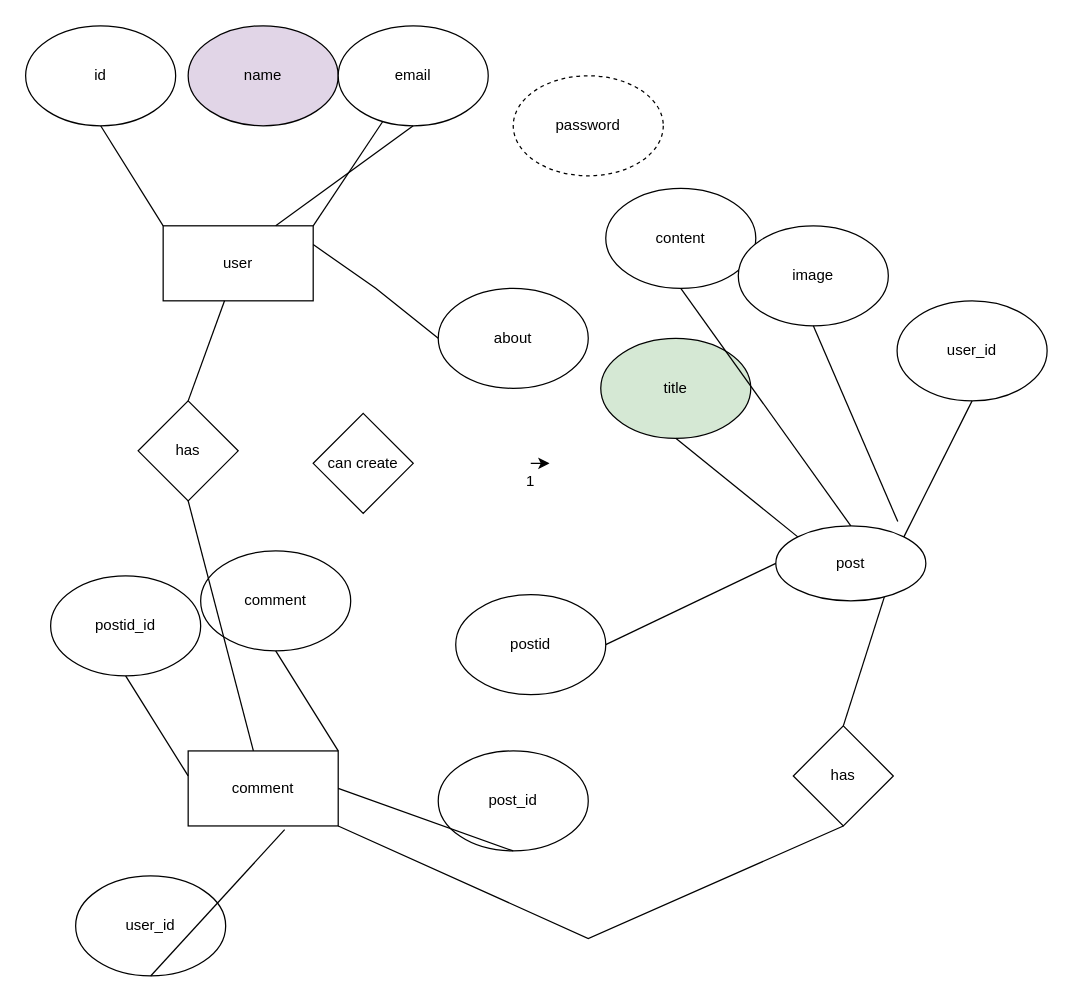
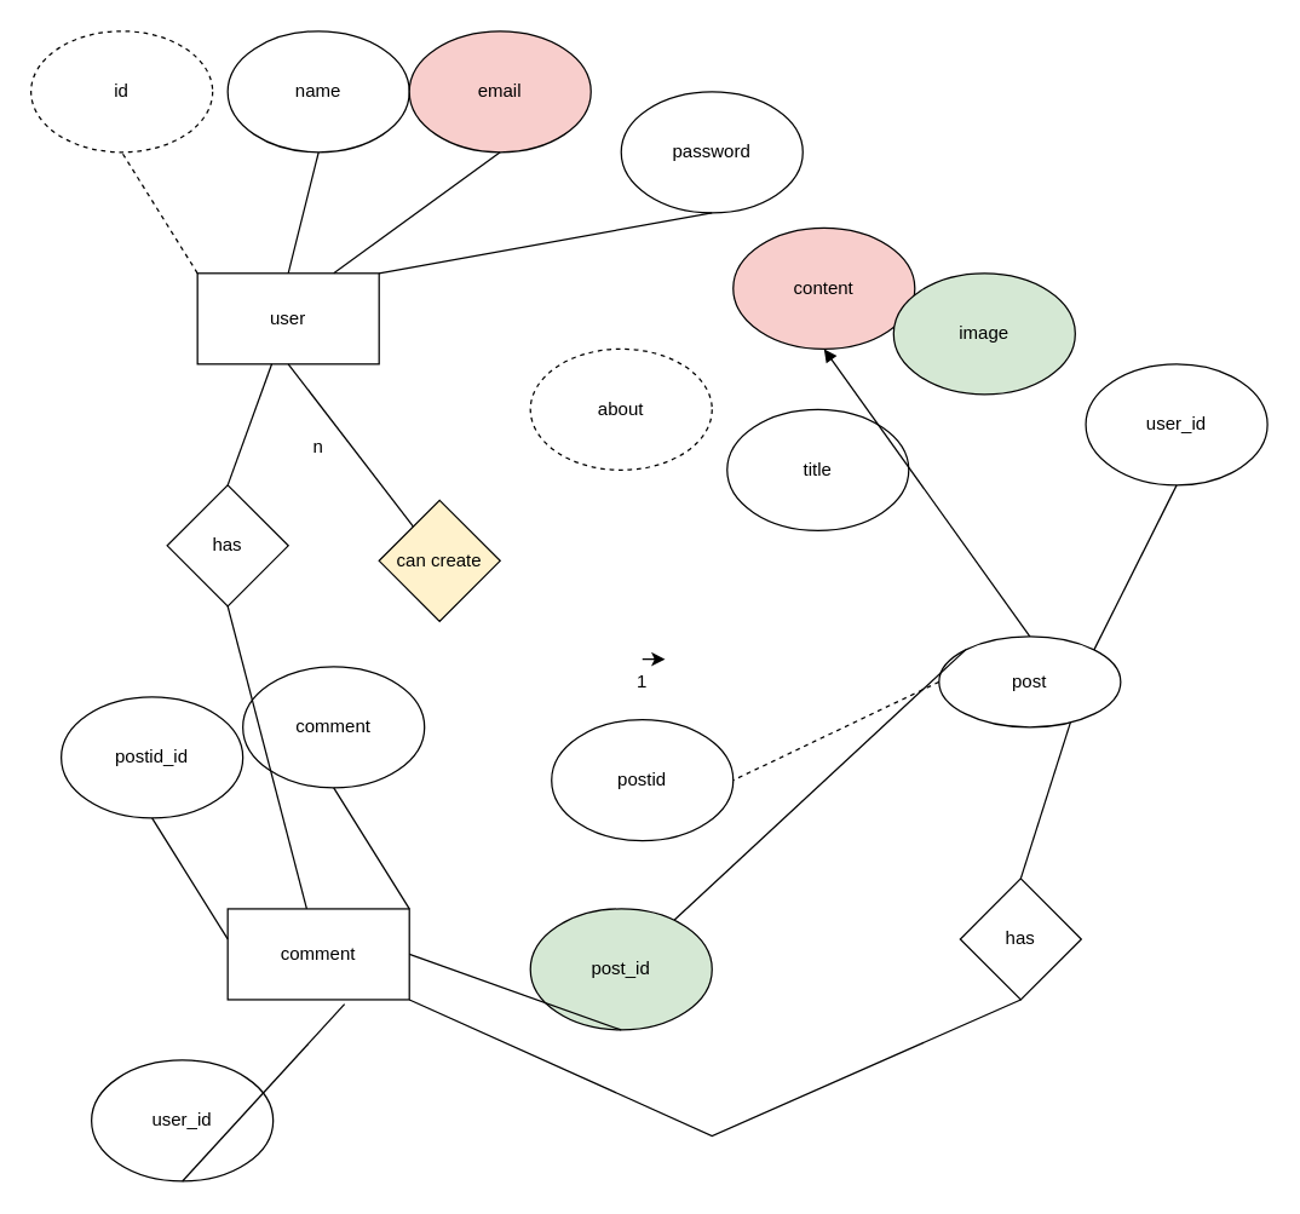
- <mxCell id="3" value="id" style="ellipse;whiteSpace=wrap;html=1;" vertex="1" parent="1"><mxGeometry x="20" y="20" width="120" height="80" as="geometry" /></mxCell>
+ <mxCell id="3" value="id" style="ellipse;whiteSpace=wrap;html=1;dashed=1;" vertex="1" parent="1"><mxGeometry x="20" y="20" width="120" height="80" as="geometry" /></mxCell>
- <mxCell id="5" value="name" style="ellipse;whiteSpace=wrap;html=1;fillColor=#e1d5e7;" vertex="1" parent="1"><mxGeometry x="150" y="20" width="120" height="80" as="geometry" /></mxCell>
+ <mxCell id="5" value="name" style="ellipse;whiteSpace=wrap;html=1;" vertex="1" parent="1"><mxGeometry x="150" y="20" width="120" height="80" as="geometry" /></mxCell>
- <mxCell id="11" value="email" style="ellipse;whiteSpace=wrap;html=1;" vertex="1" parent="1"><mxGeometry x="270" y="20" width="120" height="80" as="geometry" /></mxCell>
+ <mxCell id="11" value="email" style="ellipse;whiteSpace=wrap;html=1;fillColor=#f8cecc;" vertex="1" parent="1"><mxGeometry x="270" y="20" width="120" height="80" as="geometry" /></mxCell>
- <mxCell id="9" value="password" style="ellipse;whiteSpace=wrap;html=1;dashed=1;" vertex="1" parent="1"><mxGeometry x="410" y="60" width="120" height="80" as="geometry" /></mxCell>
+ <mxCell id="9" value="password" style="ellipse;whiteSpace=wrap;html=1;" vertex="1" parent="1"><mxGeometry x="410" y="60" width="120" height="80" as="geometry" /></mxCell>
- <mxCell id="4" value="" style="endArrow=none;html=1;rounded=0;exitX=0;exitY=0;exitDx=0;exitDy=0;entryX=0.5;entryY=1;entryDx=0;entryDy=0;" edge="1" parent="1" source="2" target="3"><mxGeometry width="50" height="50" relative="1" as="geometry"><mxPoint x="70" y="140" as="sourcePoint" /><mxPoint x="120" y="90" as="targetPoint" /></mxGeometry></mxCell>
+ <mxCell id="4" value="" style="endArrow=none;html=1;rounded=0;exitX=0;exitY=0;exitDx=0;exitDy=0;entryX=0.5;entryY=1;entryDx=0;entryDy=0;dashed=1;" edge="1" parent="1" source="2" target="3"><mxGeometry width="50" height="50" relative="1" as="geometry"><mxPoint x="70" y="140" as="sourcePoint" /><mxPoint x="120" y="90" as="targetPoint" /></mxGeometry></mxCell>
+ <mxCell id="6" value="" style="endArrow=none;html=1;rounded=0;exitX=0.5;exitY=0;exitDx=0;exitDy=0;entryX=0.5;entryY=1;entryDx=0;entryDy=0;" edge="1" parent="1" target="5" source="2"><mxGeometry width="50" height="50" relative="1" as="geometry"><mxPoint x="260" y="180" as="sourcePoint" /><mxPoint x="250" y="90" as="targetPoint" /><Array as="points" /></mxGeometry></mxCell>
- <mxCell id="10" value="" style="endArrow=none;html=1;rounded=0;exitX=1;exitY=0;exitDx=0;exitDy=0;" edge="1" parent="1" target="11" source="2"><mxGeometry width="50" height="50" relative="1" as="geometry"><mxPoint x="260" y="170" as="sourcePoint" /><mxPoint x="160" y="130" as="targetPoint" /></mxGeometry></mxCell>
+ <mxCell id="10" value="" style="endArrow=none;html=1;rounded=0;entryX=0.5;entryY=1;entryDx=0;entryDy=0;exitX=1;exitY=0;exitDx=0;exitDy=0;" edge="1" parent="1" target="9" source="2"><mxGeometry width="50" height="50" relative="1" as="geometry"><mxPoint x="260" y="170" as="sourcePoint" /><mxPoint x="160" y="130" as="targetPoint" /></mxGeometry></mxCell>
- <mxCell id="18" value="content" style="ellipse;whiteSpace=wrap;html=1;" vertex="1" parent="1"><mxGeometry x="484" y="150" width="120" height="80" as="geometry" /></mxCell>
+ <mxCell id="18" value="content" style="ellipse;whiteSpace=wrap;html=1;fillColor=#f8cecc;" vertex="1" parent="1"><mxGeometry x="484" y="150" width="120" height="80" as="geometry" /></mxCell>
- <mxCell id="20" value="image" style="ellipse;whiteSpace=wrap;html=1;" vertex="1" parent="1"><mxGeometry x="590" y="180" width="120" height="80" as="geometry" /></mxCell>
+ <mxCell id="20" value="image" style="ellipse;whiteSpace=wrap;html=1;fillColor=#d5e8d4;" vertex="1" parent="1"><mxGeometry x="590" y="180" width="120" height="80" as="geometry" /></mxCell>
- <mxCell id="8" value="" style="endArrow=none;html=1;rounded=0;exitX=1;exitY=0.25;exitDx=0;exitDy=0;entryX=0;entryY=0.5;entryDx=0;entryDy=0;" edge="1" parent="1" target="7" source="2"><mxGeometry width="50" height="50" relative="1" as="geometry"><mxPoint x="160" y="210" as="sourcePoint" /><mxPoint x="150" y="120" as="targetPoint" /><Array as="points"><mxPoint x="300" y="230" /></Array></mxGeometry></mxCell>
- <mxCell id="19" value="" style="endArrow=none;html=1;rounded=0;exitX=0.5;exitY=0;exitDx=0;exitDy=0;entryX=0.5;entryY=1;entryDx=0;entryDy=0;" edge="1" parent="1" target="18" source="13"><mxGeometry width="50" height="50" relative="1" as="geometry"><mxPoint x="210" y="260" as="sourcePoint" /><mxPoint x="200" y="170" as="targetPoint" /></mxGeometry></mxCell>
+ <mxCell id="19" value="" style="endArrow=block;html=1;rounded=0;exitX=0.5;exitY=0;exitDx=0;exitDy=0;entryX=0.5;entryY=1;entryDx=0;entryDy=0;" edge="1" parent="1" target="18" source="13"><mxGeometry width="50" height="50" relative="1" as="geometry"><mxPoint x="210" y="260" as="sourcePoint" /><mxPoint x="200" y="170" as="targetPoint" /></mxGeometry></mxCell>
- <mxCell id="7" value="about" style="ellipse;whiteSpace=wrap;html=1;" vertex="1" parent="1"><mxGeometry x="350" y="230" width="120" height="80" as="geometry" /></mxCell>
+ <mxCell id="7" value="about" style="ellipse;whiteSpace=wrap;html=1;dashed=1;" vertex="1" parent="1"><mxGeometry x="350" y="230" width="120" height="80" as="geometry" /></mxCell>
+ <mxCell id="25" value="" style="endArrow=none;html=1;rounded=0;entryX=0.5;entryY=1;entryDx=0;entryDy=0;" edge="1" parent="1" source="24" target="2"><mxGeometry width="50" height="50" relative="1" as="geometry"><mxPoint x="170" y="350" as="sourcePoint" /><mxPoint x="220" y="300" as="targetPoint" /></mxGeometry></mxCell>
+ <mxCell id="26" value="n" style="text;html=1;strokeColor=none;fillColor=none;align=center;verticalAlign=middle;whiteSpace=wrap;rounded=0;" vertex="1" parent="1"><mxGeometry x="180" y="280" width="60" height="30" as="geometry" /></mxCell>
- <mxCell id="16" value="title" style="ellipse;whiteSpace=wrap;html=1;fillColor=#d5e8d4;" vertex="1" parent="1"><mxGeometry x="480" y="270" width="120" height="80" as="geometry" /></mxCell>
+ <mxCell id="16" value="title" style="ellipse;whiteSpace=wrap;html=1;" vertex="1" parent="1"><mxGeometry x="480" y="270" width="120" height="80" as="geometry" /></mxCell>
- <mxCell id="21" value="" style="endArrow=none;html=1;rounded=0;exitX=0.813;exitY=-0.057;exitDx=0;exitDy=0;entryX=0.5;entryY=1;entryDx=0;entryDy=0;exitPerimeter=0;" edge="1" parent="1" target="20" source="13"><mxGeometry width="50" height="50" relative="1" as="geometry"><mxPoint x="220" y="270" as="sourcePoint" /><mxPoint x="210" y="180" as="targetPoint" /></mxGeometry></mxCell>
- <mxCell id="24" value="can create" style="rhombus;whiteSpace=wrap;html=1;" vertex="1" parent="1"><mxGeometry x="250" y="330" width="80" height="80" as="geometry" /></mxCell>
+ <mxCell id="24" value="can create" style="rhombus;whiteSpace=wrap;html=1;fillColor=#fff2cc;" vertex="1" parent="1"><mxGeometry x="250" y="330" width="80" height="80" as="geometry" /></mxCell>
- <mxCell id="27" value="1" style="text;html=1;strokeColor=none;fillColor=none;align=center;verticalAlign=middle;whiteSpace=wrap;rounded=0;" vertex="1" parent="1"><mxGeometry x="394" y="370" width="60" height="30" as="geometry" /></mxCell>
+ <mxCell id="27" value="1" style="text;html=1;strokeColor=none;fillColor=none;align=center;verticalAlign=middle;whiteSpace=wrap;rounded=0;" vertex="1" parent="1"><mxGeometry x="394" y="435" width="60" height="30" as="geometry" /></mxCell>
- <mxCell id="17" value="" style="endArrow=none;html=1;rounded=0;exitX=0;exitY=0;exitDx=0;exitDy=0;entryX=0.5;entryY=1;entryDx=0;entryDy=0;" edge="1" parent="1" target="16" source="13"><mxGeometry width="50" height="50" relative="1" as="geometry"><mxPoint x="200" y="250" as="sourcePoint" /><mxPoint x="190" y="160" as="targetPoint" /></mxGeometry></mxCell>
+ <mxCell id="17" value="" style="endArrow=none;html=1;rounded=0;exitX=0;exitY=0;exitDx=0;exitDy=0;" edge="1" parent="1" target="31" source="13"><mxGeometry width="50" height="50" relative="1" as="geometry"><mxPoint x="200" y="250" as="sourcePoint" /><mxPoint x="190" y="160" as="targetPoint" /></mxGeometry></mxCell>
- <mxCell id="15" value="" style="endArrow=none;html=1;rounded=0;exitX=0;exitY=0.5;exitDx=0;exitDy=0;entryX=1;entryY=0.5;entryDx=0;entryDy=0;exitPerimeter=0;" edge="1" parent="1" target="14" source="13"><mxGeometry width="50" height="50" relative="1" as="geometry"><mxPoint x="650" y="230" as="sourcePoint" /><mxPoint x="640" y="140" as="targetPoint" /><Array as="points" /></mxGeometry></mxCell>
+ <mxCell id="15" value="" style="endArrow=none;html=1;rounded=0;exitX=0;exitY=0.5;exitDx=0;exitDy=0;entryX=1;entryY=0.5;entryDx=0;entryDy=0;exitPerimeter=0;dashed=1;" edge="1" parent="1" target="14" source="13"><mxGeometry width="50" height="50" relative="1" as="geometry"><mxPoint x="650" y="230" as="sourcePoint" /><mxPoint x="640" y="140" as="targetPoint" /><Array as="points" /></mxGeometry></mxCell>
- <mxCell id="31" value="post_id" style="ellipse;whiteSpace=wrap;html=1;" vertex="1" parent="1"><mxGeometry x="350" y="600" width="120" height="80" as="geometry" /></mxCell>
+ <mxCell id="31" value="post_id" style="ellipse;whiteSpace=wrap;html=1;fillColor=#d5e8d4;" vertex="1" parent="1"><mxGeometry x="350" y="600" width="120" height="80" as="geometry" /></mxCell>
